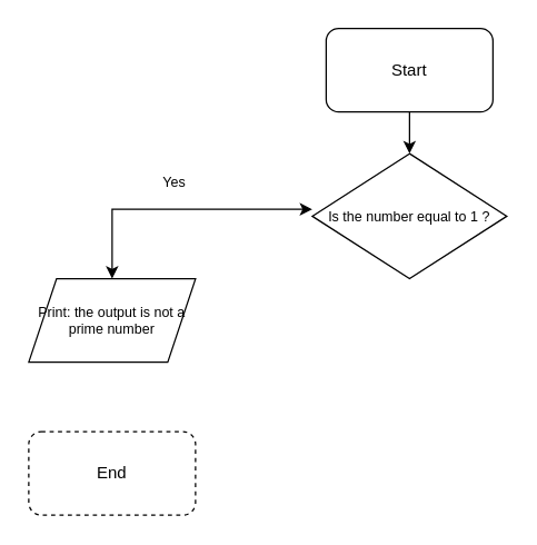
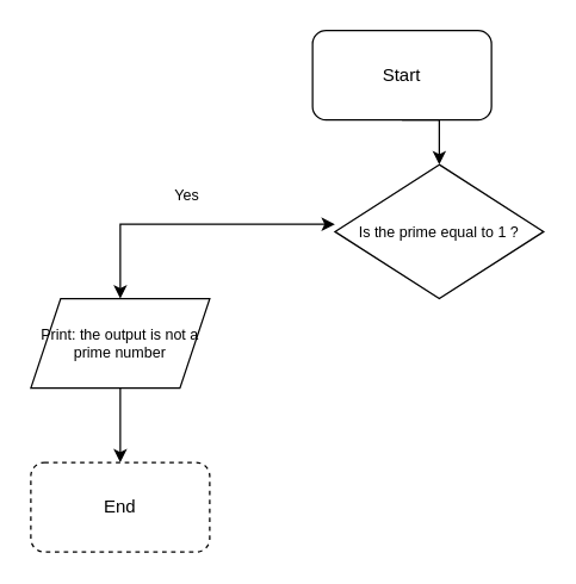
- <mxCell id="3" value="Start" style="rounded=1;whiteSpace=wrap;html=1;" vertex="1" parent="1"><mxGeometry x="234" y="20" width="120" height="60" as="geometry" /></mxCell>
+ <mxCell id="3" value="Start" style="rounded=1;whiteSpace=wrap;html=1;" vertex="1" parent="1"><mxGeometry x="209" y="20" width="120" height="60" as="geometry" /></mxCell>
- <mxCell id="4" value="&lt;div style=&quot;&quot;&gt;&lt;span style=&quot;background-color: initial;&quot;&gt;&lt;font style=&quot;font-size: 10px;&quot;&gt;Is the number equal to 1 ?&lt;/font&gt;&lt;/span&gt;&lt;/div&gt;" style="rhombus;whiteSpace=wrap;html=1;align=center;" vertex="1" parent="1"><mxGeometry x="224" y="110" width="140" height="90" as="geometry" /></mxCell>
+ <mxCell id="4" value="&lt;div style=&quot;&quot;&gt;&lt;span style=&quot;background-color: initial;&quot;&gt;&lt;font style=&quot;font-size: 10px;&quot;&gt;Is the prime equal to 1 ?&lt;/font&gt;&lt;/span&gt;&lt;/div&gt;" style="rhombus;whiteSpace=wrap;html=1;align=center;" vertex="1" parent="1"><mxGeometry x="224" y="110" width="140" height="90" as="geometry" /></mxCell>
+ <mxCell id="7" style="edgeStyle=orthogonalEdgeStyle;rounded=0;orthogonalLoop=1;jettySize=auto;html=1;exitX=0.5;exitY=1;exitDx=0;exitDy=0;fontSize=10;entryX=0.5;entryY=0;entryDx=0;entryDy=0;" edge="1" parent="1" source="8" target="9"><mxGeometry relative="1" as="geometry"><mxPoint x="150" y="300" as="targetPoint" /><Array as="points" /></mxGeometry></mxCell>
